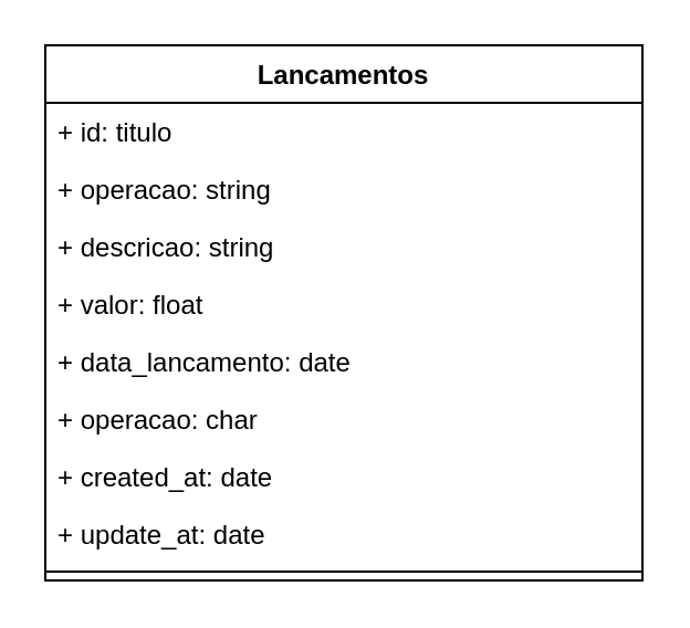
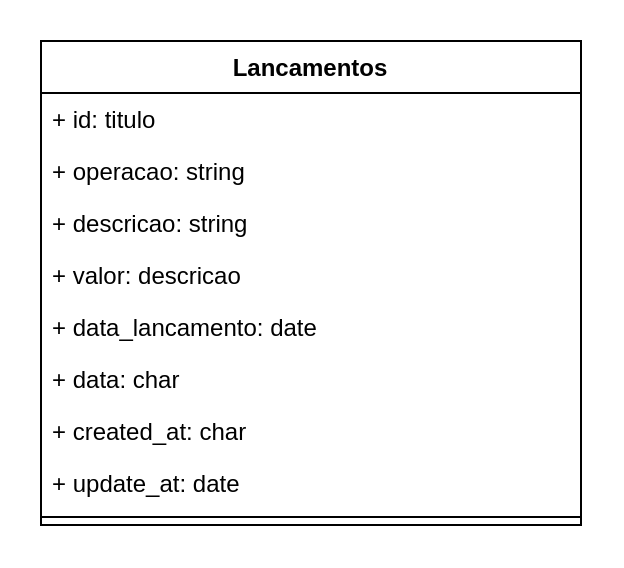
- <mxCell id="6" value="+ valor: float&#10;" style="text;strokeColor=none;fillColor=none;align=left;verticalAlign=top;spacingLeft=4;spacingRight=4;overflow=hidden;rotatable=0;points=[[0,0.5],[1,0.5]];portConstraint=eastwest;" parent="2" vertex="1"><mxGeometry y="104" width="270" height="26" as="geometry" /></mxCell>
+ <mxCell id="6" value="+ valor: descricao&#10;" style="text;strokeColor=none;fillColor=none;align=left;verticalAlign=top;spacingLeft=4;spacingRight=4;overflow=hidden;rotatable=0;points=[[0,0.5],[1,0.5]];portConstraint=eastwest;" parent="2" vertex="1"><mxGeometry y="104" width="270" height="26" as="geometry" /></mxCell>
- <mxCell id="8" value="+ operacao: char" style="text;strokeColor=none;fillColor=none;align=left;verticalAlign=top;spacingLeft=4;spacingRight=4;overflow=hidden;rotatable=0;points=[[0,0.5],[1,0.5]];portConstraint=eastwest;" parent="2" vertex="1"><mxGeometry y="156" width="270" height="26" as="geometry" /></mxCell>
+ <mxCell id="8" value="+ data: char" style="text;strokeColor=none;fillColor=none;align=left;verticalAlign=top;spacingLeft=4;spacingRight=4;overflow=hidden;rotatable=0;points=[[0,0.5],[1,0.5]];portConstraint=eastwest;" parent="2" vertex="1"><mxGeometry y="156" width="270" height="26" as="geometry" /></mxCell>
- <mxCell id="9" value="+ created_at: date" style="text;strokeColor=none;fillColor=none;align=left;verticalAlign=top;spacingLeft=4;spacingRight=4;overflow=hidden;rotatable=0;points=[[0,0.5],[1,0.5]];portConstraint=eastwest;" vertex="1" parent="2"><mxGeometry y="182" width="270" height="26" as="geometry" /></mxCell>
+ <mxCell id="9" value="+ created_at: char" style="text;strokeColor=none;fillColor=none;align=left;verticalAlign=top;spacingLeft=4;spacingRight=4;overflow=hidden;rotatable=0;points=[[0,0.5],[1,0.5]];portConstraint=eastwest;" vertex="1" parent="2"><mxGeometry y="182" width="270" height="26" as="geometry" /></mxCell>
